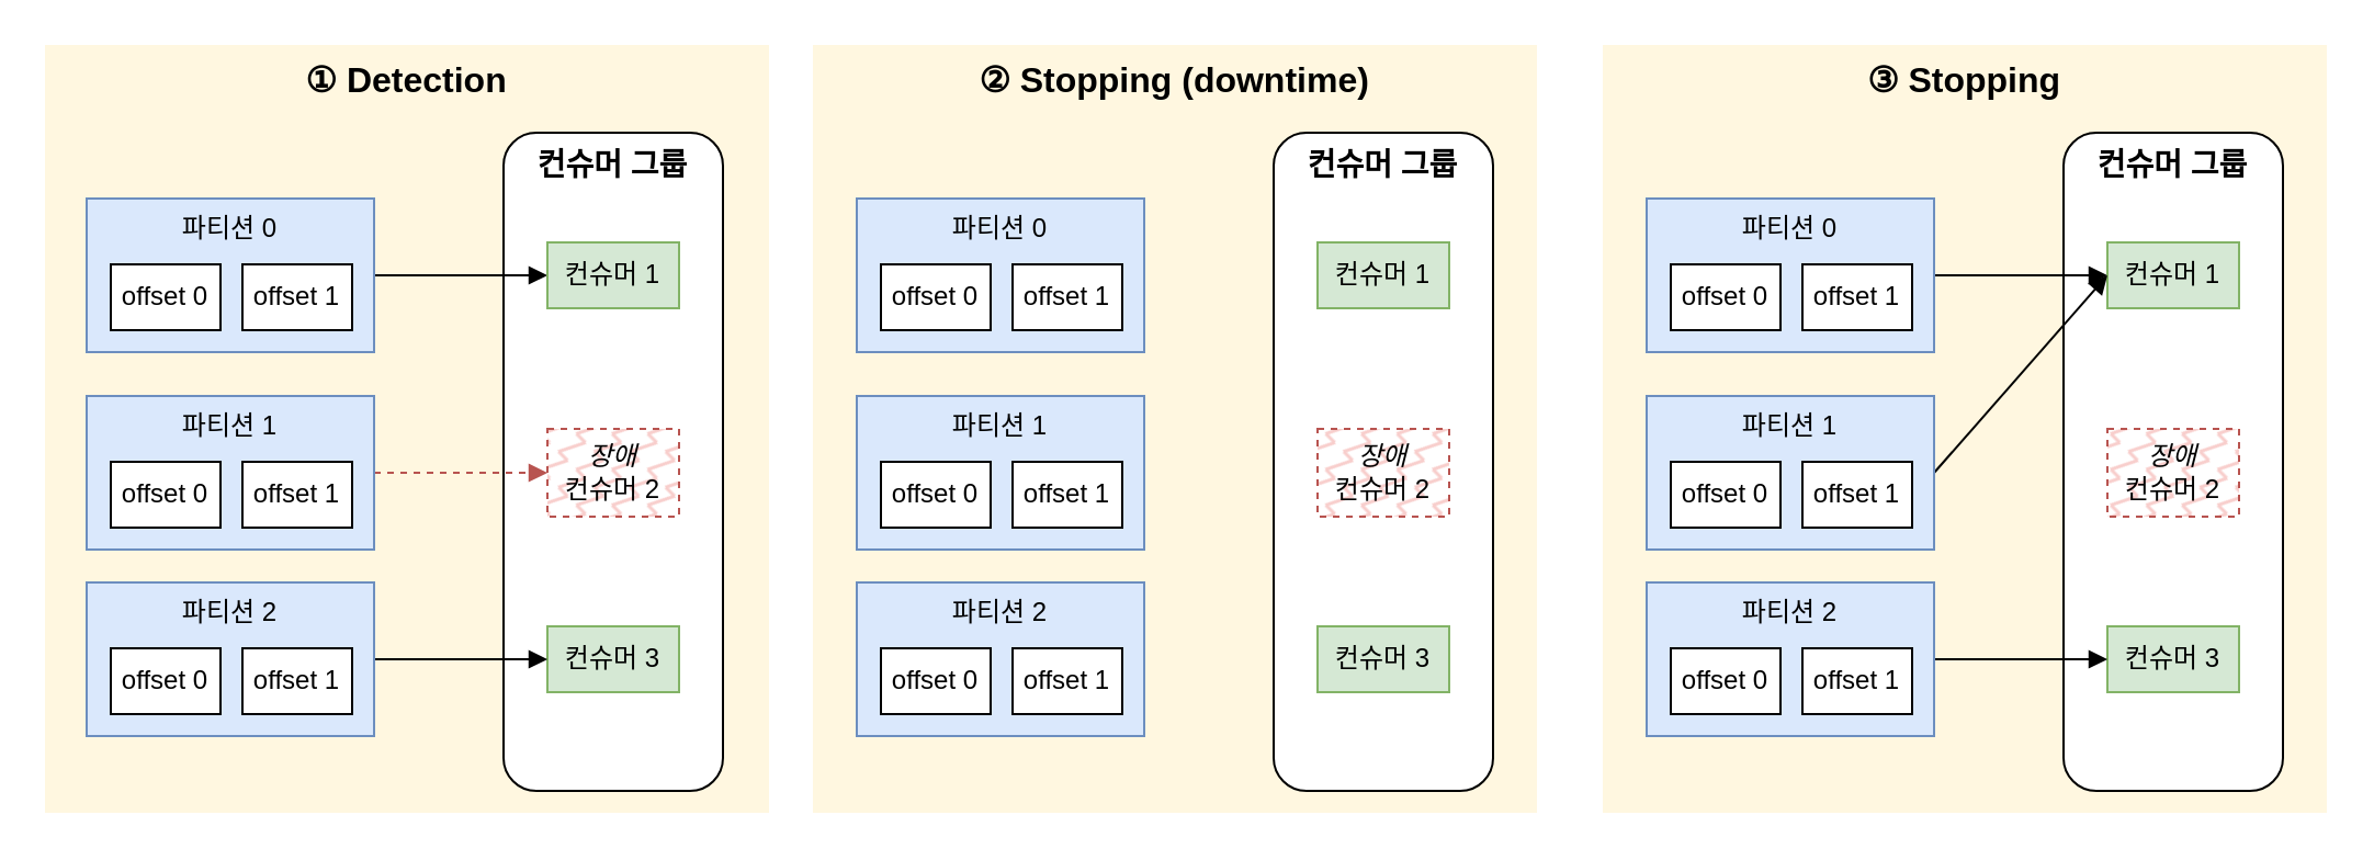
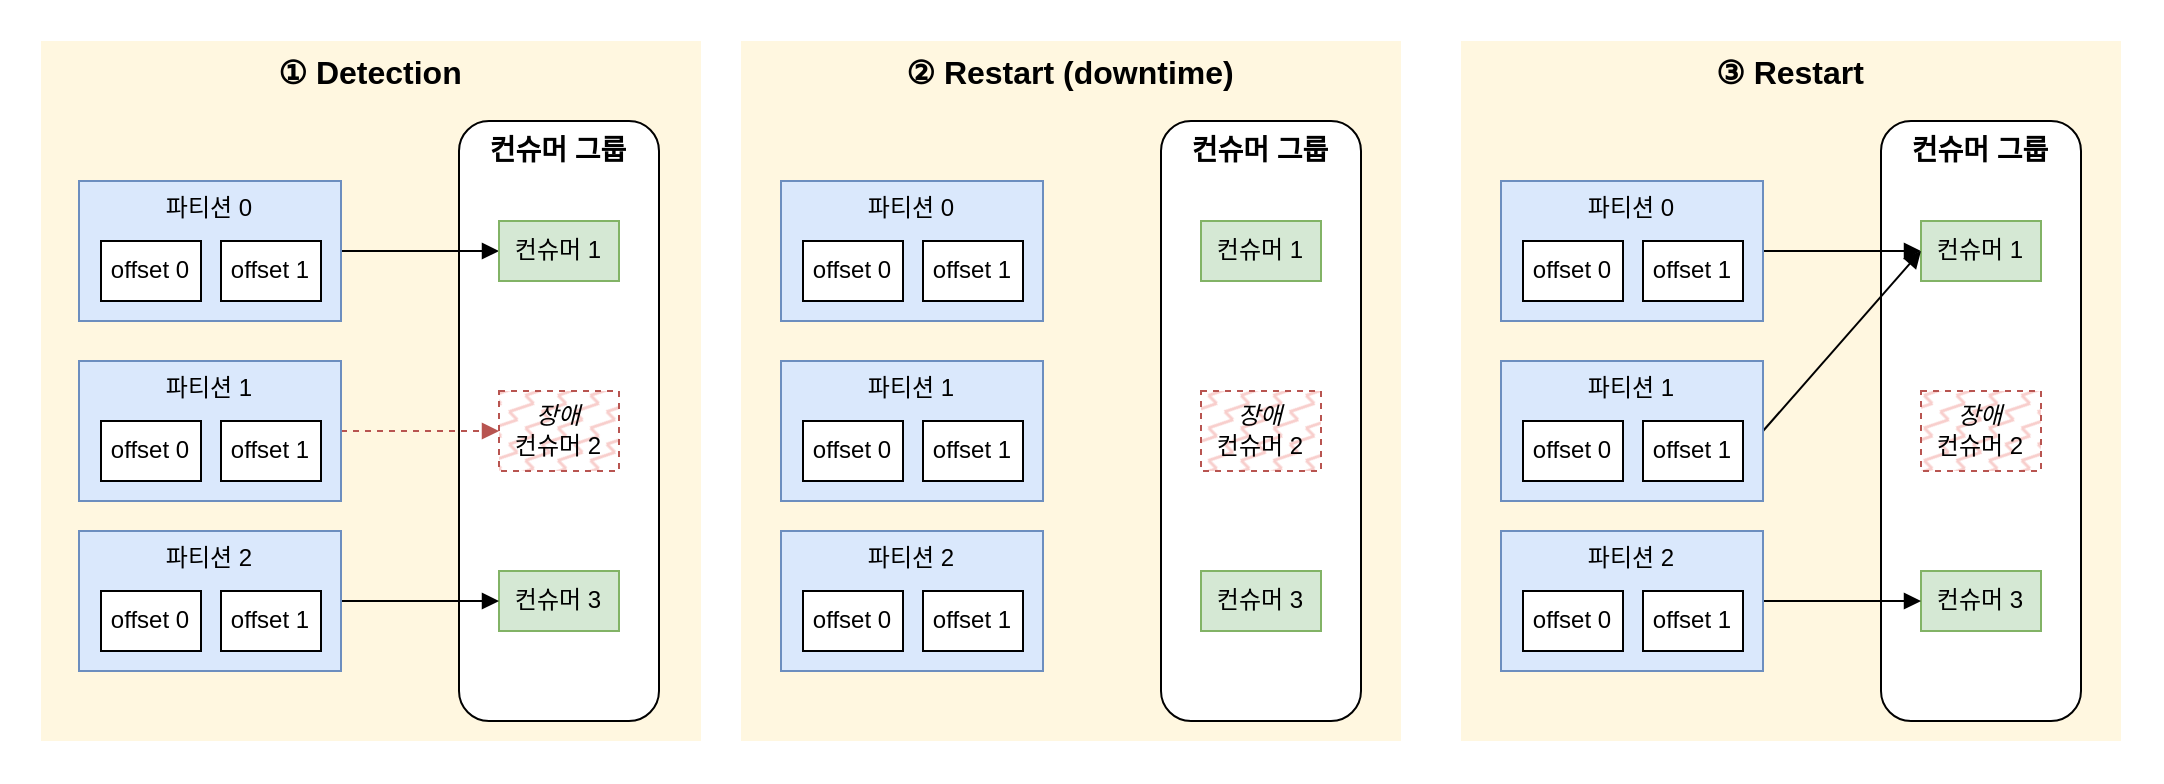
- <mxCell id="3" value="② Stopping (downtime)" style="rounded=0;whiteSpace=wrap;html=1;fillColor=#fff2cc;strokeColor=none;opacity=60;verticalAlign=top;fontStyle=1;fontSize=16;" vertex="1" parent="1"><mxGeometry x="370" y="20" width="330" height="350" as="geometry" /></mxCell>
+ <mxCell id="3" value="② Restart (downtime)" style="rounded=0;whiteSpace=wrap;html=1;fillColor=#fff2cc;strokeColor=none;opacity=60;verticalAlign=top;fontStyle=1;fontSize=16;" vertex="1" parent="1"><mxGeometry x="370" y="20" width="330" height="350" as="geometry" /></mxCell>
- <mxCell id="2" value="③ Stopping" style="rounded=0;whiteSpace=wrap;html=1;fillColor=#fff2cc;strokeColor=none;opacity=60;verticalAlign=top;fontStyle=1;fontSize=16;" vertex="1" parent="1"><mxGeometry x="730" y="20" width="330" height="350" as="geometry" /></mxCell>
+ <mxCell id="2" value="③ Restart" style="rounded=0;whiteSpace=wrap;html=1;fillColor=#fff2cc;strokeColor=none;opacity=60;verticalAlign=top;fontStyle=1;fontSize=16;" vertex="1" parent="1"><mxGeometry x="730" y="20" width="330" height="350" as="geometry" /></mxCell>
